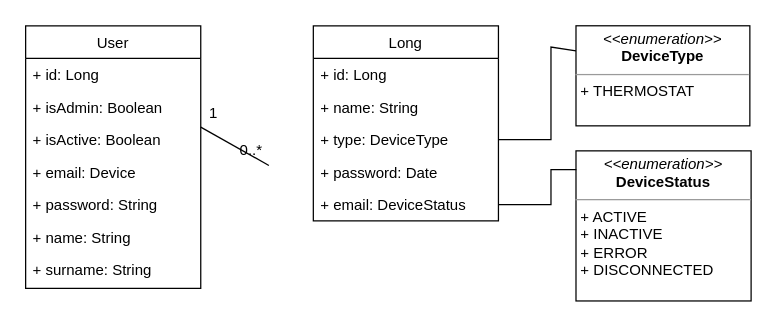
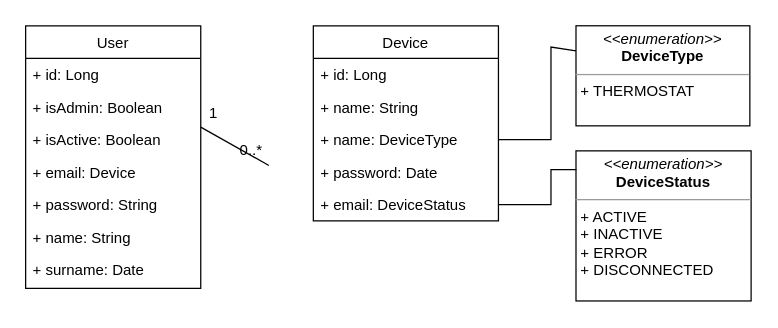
- <mxCell id="2" value="Long" style="swimlane;fontStyle=0;childLayout=stackLayout;horizontal=1;startSize=26;fillColor=none;horizontalStack=0;resizeParent=1;resizeParentMax=0;resizeLast=0;collapsible=1;marginBottom=0;" parent="1" vertex="1"><mxGeometry x="250" y="20" width="148" height="156" as="geometry" /></mxCell>
+ <mxCell id="2" value="Device" style="swimlane;fontStyle=0;childLayout=stackLayout;horizontal=1;startSize=26;fillColor=none;horizontalStack=0;resizeParent=1;resizeParentMax=0;resizeLast=0;collapsible=1;marginBottom=0;" parent="1" vertex="1"><mxGeometry x="250" y="20" width="148" height="156" as="geometry" /></mxCell>
- <mxCell id="5" value="+ type: DeviceType" style="text;strokeColor=none;fillColor=none;align=left;verticalAlign=top;spacingLeft=4;spacingRight=4;overflow=hidden;rotatable=0;points=[[0,0.5],[1,0.5]];portConstraint=eastwest;" parent="2" vertex="1"><mxGeometry y="78" width="148" height="26" as="geometry" /></mxCell>
+ <mxCell id="5" value="+ name: DeviceType" style="text;strokeColor=none;fillColor=none;align=left;verticalAlign=top;spacingLeft=4;spacingRight=4;overflow=hidden;rotatable=0;points=[[0,0.5],[1,0.5]];portConstraint=eastwest;" parent="2" vertex="1"><mxGeometry y="78" width="148" height="26" as="geometry" /></mxCell>
- <mxCell id="16" value="+ surname: String" style="text;strokeColor=none;fillColor=none;align=left;verticalAlign=top;spacingLeft=4;spacingRight=4;overflow=hidden;rotatable=0;points=[[0,0.5],[1,0.5]];portConstraint=eastwest;" parent="9" vertex="1"><mxGeometry y="182" width="140" height="28" as="geometry" /></mxCell>
+ <mxCell id="16" value="+ surname: Date" style="text;strokeColor=none;fillColor=none;align=left;verticalAlign=top;spacingLeft=4;spacingRight=4;overflow=hidden;rotatable=0;points=[[0,0.5],[1,0.5]];portConstraint=eastwest;" parent="9" vertex="1"><mxGeometry y="182" width="140" height="28" as="geometry" /></mxCell>
